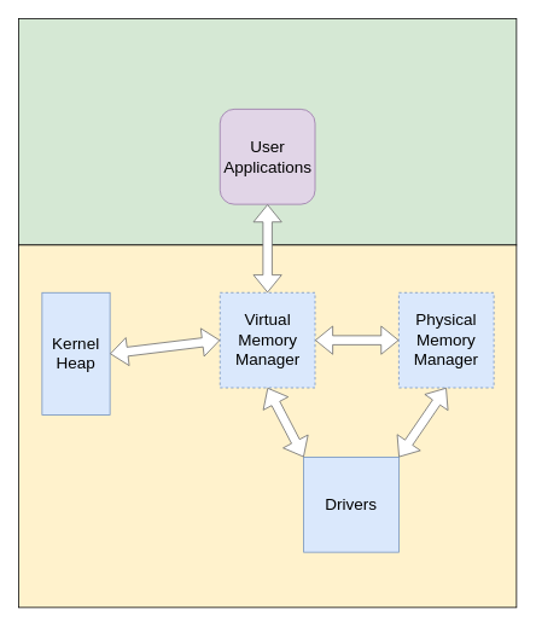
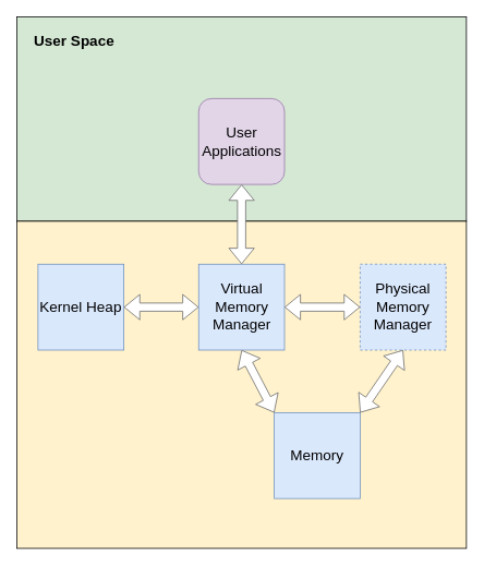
+ <mxCell id="7" value="User Space" style="text;strokeColor=none;fillColor=none;html=1;fontSize=18;fontStyle=1;verticalAlign=middle;align=center;" parent="1" vertex="1"><mxGeometry x="40" y="30" width="100" height="40" as="geometry" /></mxCell>
- <mxCell id="4" value="Virtual Memory Manager" style="whiteSpace=wrap;html=1;aspect=fixed;strokeColor=#6c8ebf;fontSize=18;fillColor=#dae8fc;dashed=1;" parent="1" vertex="1"><mxGeometry x="242.5" y="322.5" width="105" height="105" as="geometry" /></mxCell>
+ <mxCell id="4" value="Virtual Memory Manager" style="whiteSpace=wrap;html=1;aspect=fixed;strokeColor=#6c8ebf;fontSize=18;fillColor=#dae8fc;" parent="1" vertex="1"><mxGeometry x="242.5" y="322.5" width="105" height="105" as="geometry" /></mxCell>
- <mxCell id="5" value="Kernel Heap" style="whiteSpace=wrap;html=1;aspect=fixed;strokeColor=#6c8ebf;fontSize=18;fillColor=#dae8fc;" parent="1" vertex="1"><mxGeometry x="46" y="322.5" width="75" height="135" as="geometry" /></mxCell>
+ <mxCell id="5" value="Kernel Heap" style="whiteSpace=wrap;html=1;aspect=fixed;strokeColor=#6c8ebf;fontSize=18;fillColor=#dae8fc;" parent="1" vertex="1"><mxGeometry x="46" y="322.5" width="105" height="105" as="geometry" /></mxCell>
- <mxCell id="9" value="Drivers" style="whiteSpace=wrap;html=1;aspect=fixed;strokeColor=#6c8ebf;fontSize=18;fillColor=#dae8fc;" vertex="1" parent="1"><mxGeometry x="335" y="504" width="105" height="105" as="geometry" /></mxCell>
+ <mxCell id="9" value="Memory" style="whiteSpace=wrap;html=1;aspect=fixed;strokeColor=#6c8ebf;fontSize=18;fillColor=#dae8fc;" vertex="1" parent="1"><mxGeometry x="335" y="504" width="105" height="105" as="geometry" /></mxCell>
